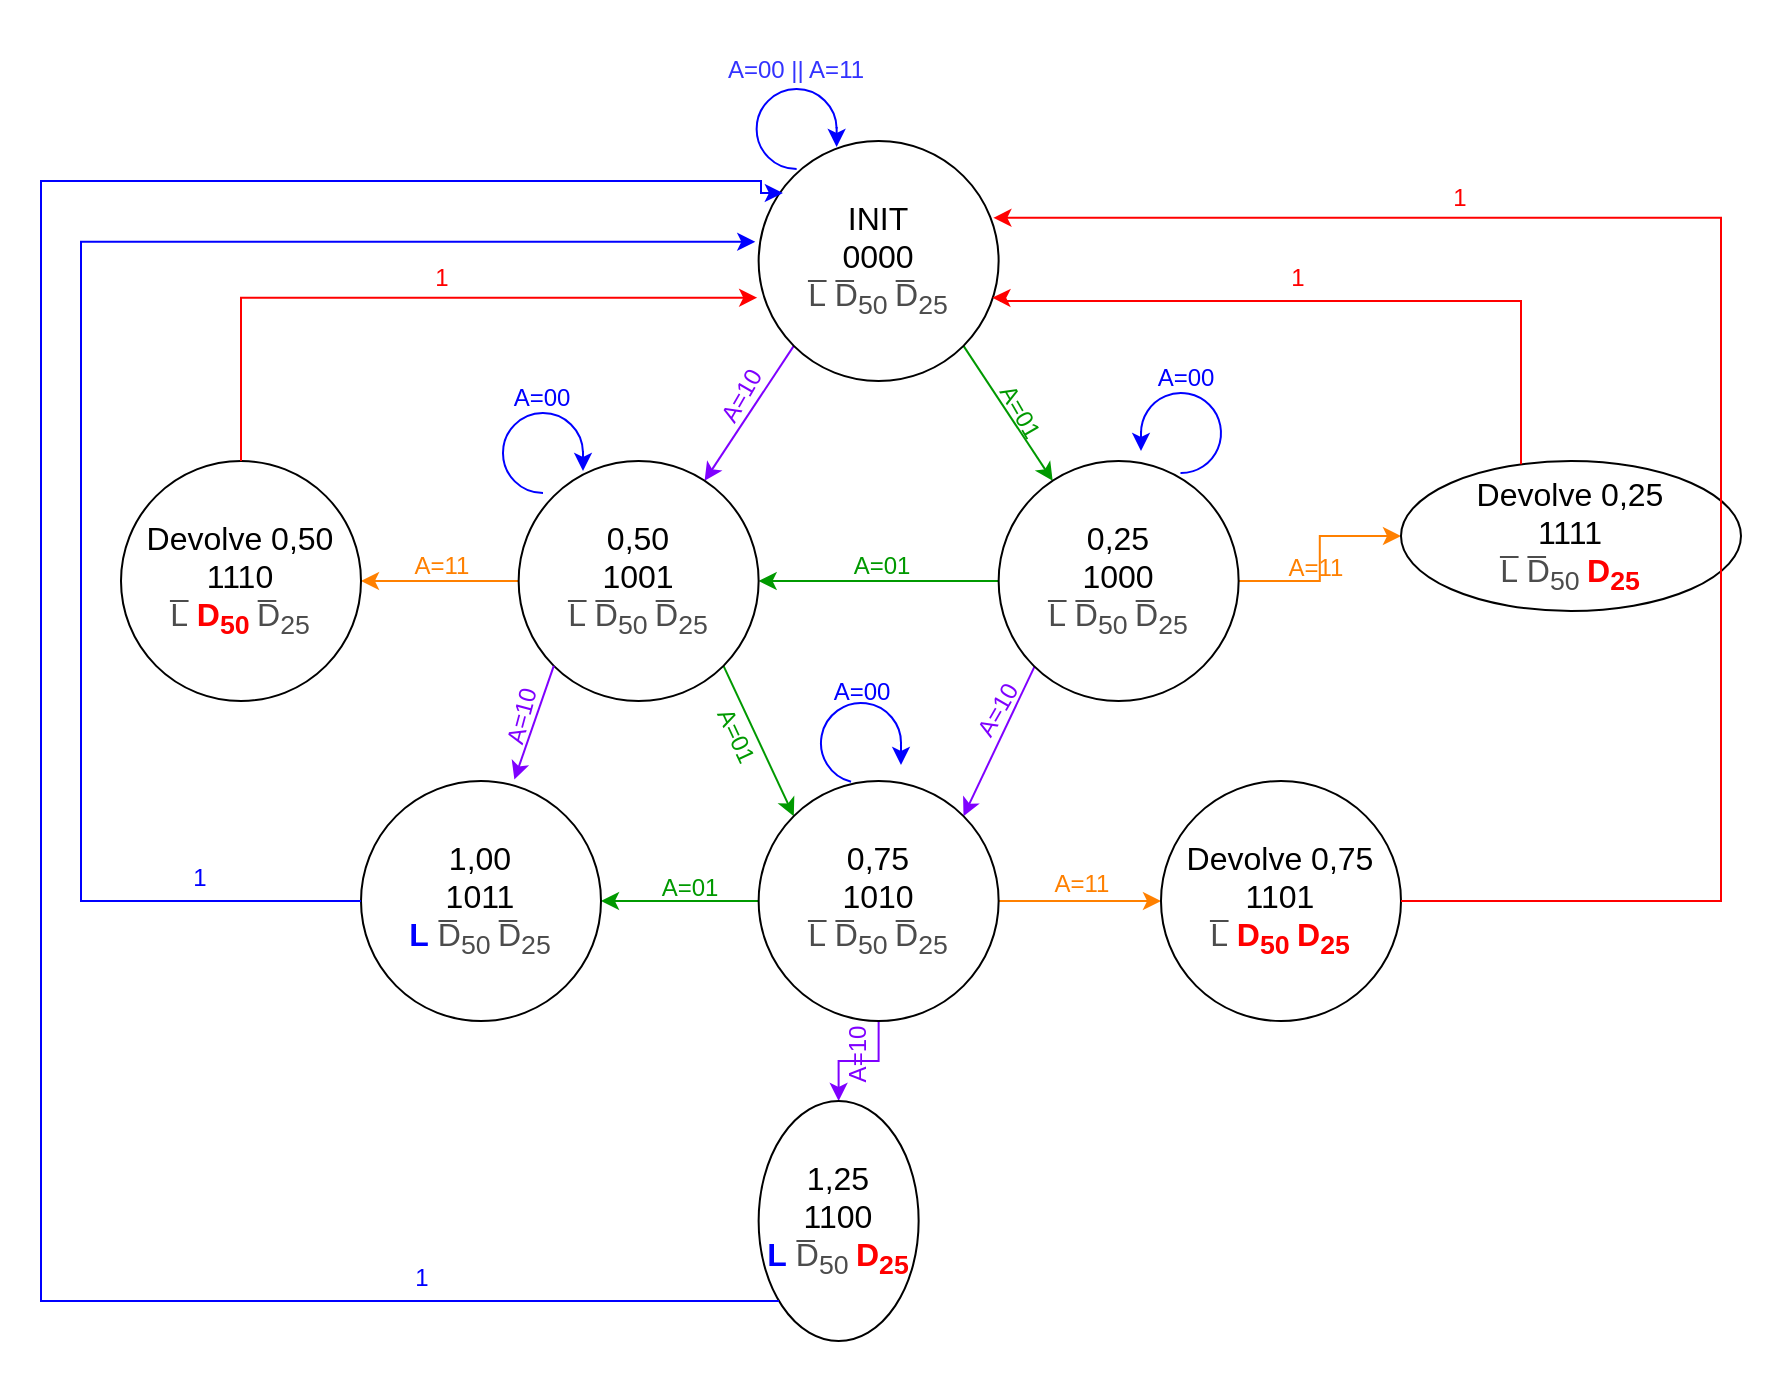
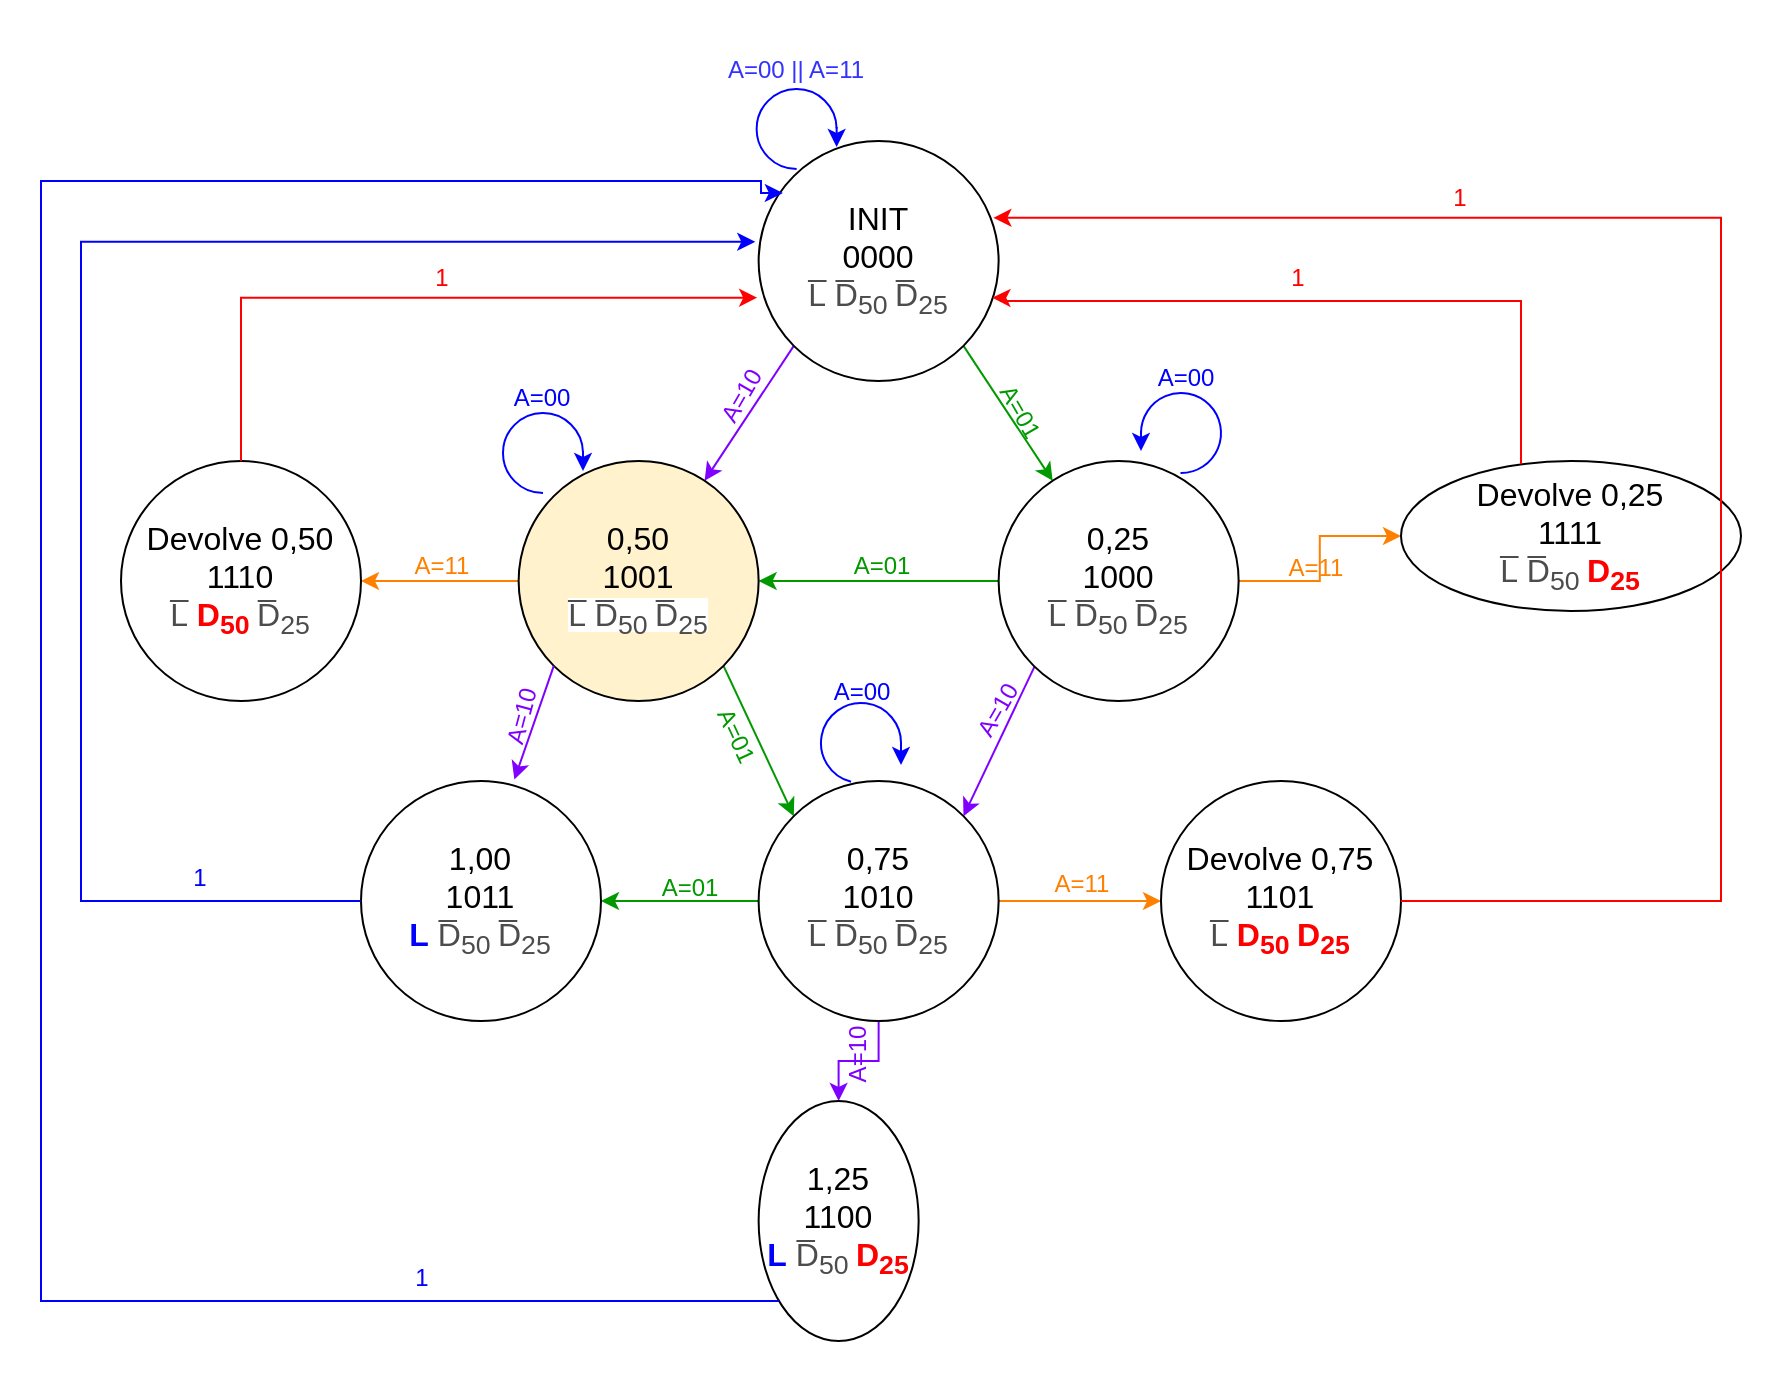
- <mxCell id="11" value="&lt;font style=&quot;font-size: 16px;&quot; face=&quot;Helvetica&quot;&gt;0,50&lt;br&gt;1001&lt;br&gt;&lt;font&gt;&lt;span style=&quot;color: rgb(76, 76, 76); text-align: justify; background-color: rgb(255, 255, 255);&quot;&gt;L̅&amp;nbsp;&lt;/span&gt;&lt;span style=&quot;color: rgb(76, 76, 76); text-align: justify; background-color: rgb(255, 255, 255);&quot;&gt;D̅&lt;sub&gt;50&amp;nbsp;&lt;/sub&gt;&lt;/span&gt;&lt;span style=&quot;color: rgb(76, 76, 76); text-align: justify; background-color: rgb(255, 255, 255);&quot;&gt;D̅&lt;sub style=&quot;&quot;&gt;25&lt;/sub&gt;&lt;/span&gt;&lt;/font&gt;&lt;/font&gt;" style="ellipse;whiteSpace=wrap;html=1;aspect=fixed;" vertex="1" parent="1"><mxGeometry x="258.82" y="230" width="120" height="120" as="geometry" /></mxCell>
+ <mxCell id="11" value="&lt;font style=&quot;font-size: 16px;&quot; face=&quot;Helvetica&quot;&gt;0,50&lt;br&gt;1001&lt;br&gt;&lt;font&gt;&lt;span style=&quot;color: rgb(76, 76, 76); text-align: justify; background-color: rgb(255, 255, 255);&quot;&gt;L̅&amp;nbsp;&lt;/span&gt;&lt;span style=&quot;color: rgb(76, 76, 76); text-align: justify; background-color: rgb(255, 255, 255);&quot;&gt;D̅&lt;sub&gt;50&amp;nbsp;&lt;/sub&gt;&lt;/span&gt;&lt;span style=&quot;color: rgb(76, 76, 76); text-align: justify; background-color: rgb(255, 255, 255);&quot;&gt;D̅&lt;sub style=&quot;&quot;&gt;25&lt;/sub&gt;&lt;/span&gt;&lt;/font&gt;&lt;/font&gt;" style="ellipse;whiteSpace=wrap;html=1;aspect=fixed;fillColor=#fff2cc;" vertex="1" parent="1"><mxGeometry x="258.82" y="230" width="120" height="120" as="geometry" /></mxCell>
